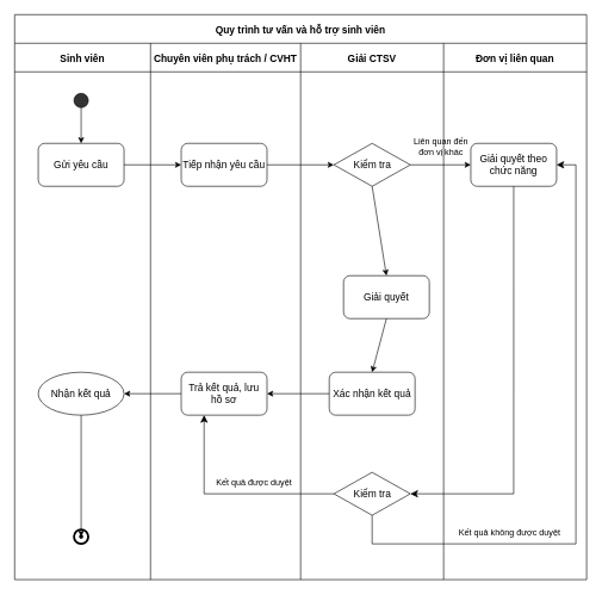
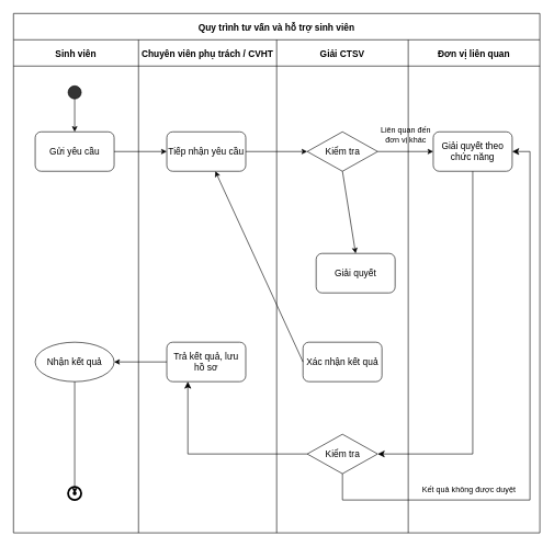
- <mxCell id="24" value="" style="endArrow=classic;html=1;rounded=0;exitX=0.5;exitY=1;exitDx=0;exitDy=0;entryX=0.5;entryY=0;entryDx=0;entryDy=0;" parent="16" source="20" target="19" edge="1"><mxGeometry width="50" height="50" relative="1" as="geometry"><mxPoint x="172" y="190" as="sourcePoint" /><mxPoint x="258" y="190" as="targetPoint" /></mxGeometry></mxCell>
- <mxCell id="25" value="" style="endArrow=classic;html=1;rounded=0;exitX=0;exitY=0.5;exitDx=0;exitDy=0;entryX=1;entryY=0.5;entryDx=0;entryDy=0;" parent="16" source="19" target="18" edge="1"><mxGeometry width="50" height="50" relative="1" as="geometry"><mxPoint x="182" y="200" as="sourcePoint" /><mxPoint x="268" y="200" as="targetPoint" /></mxGeometry></mxCell>
+ <mxCell id="25" value="" style="endArrow=classic;html=1;rounded=0;exitX=0;exitY=0.5;exitDx=0;exitDy=0;" parent="16" source="19" target="6" edge="1"><mxGeometry width="50" height="50" relative="1" as="geometry"><mxPoint x="182" y="200" as="sourcePoint" /><mxPoint x="268" y="200" as="targetPoint" /></mxGeometry></mxCell>
- <mxCell id="15" value="Kết quả được duyệt" style="text;html=1;align=center;verticalAlign=middle;whiteSpace=wrap;rounded=0;" parent="14" vertex="1"><mxGeometry x="85" y="600" width="120" height="30" as="geometry" /></mxCell>
